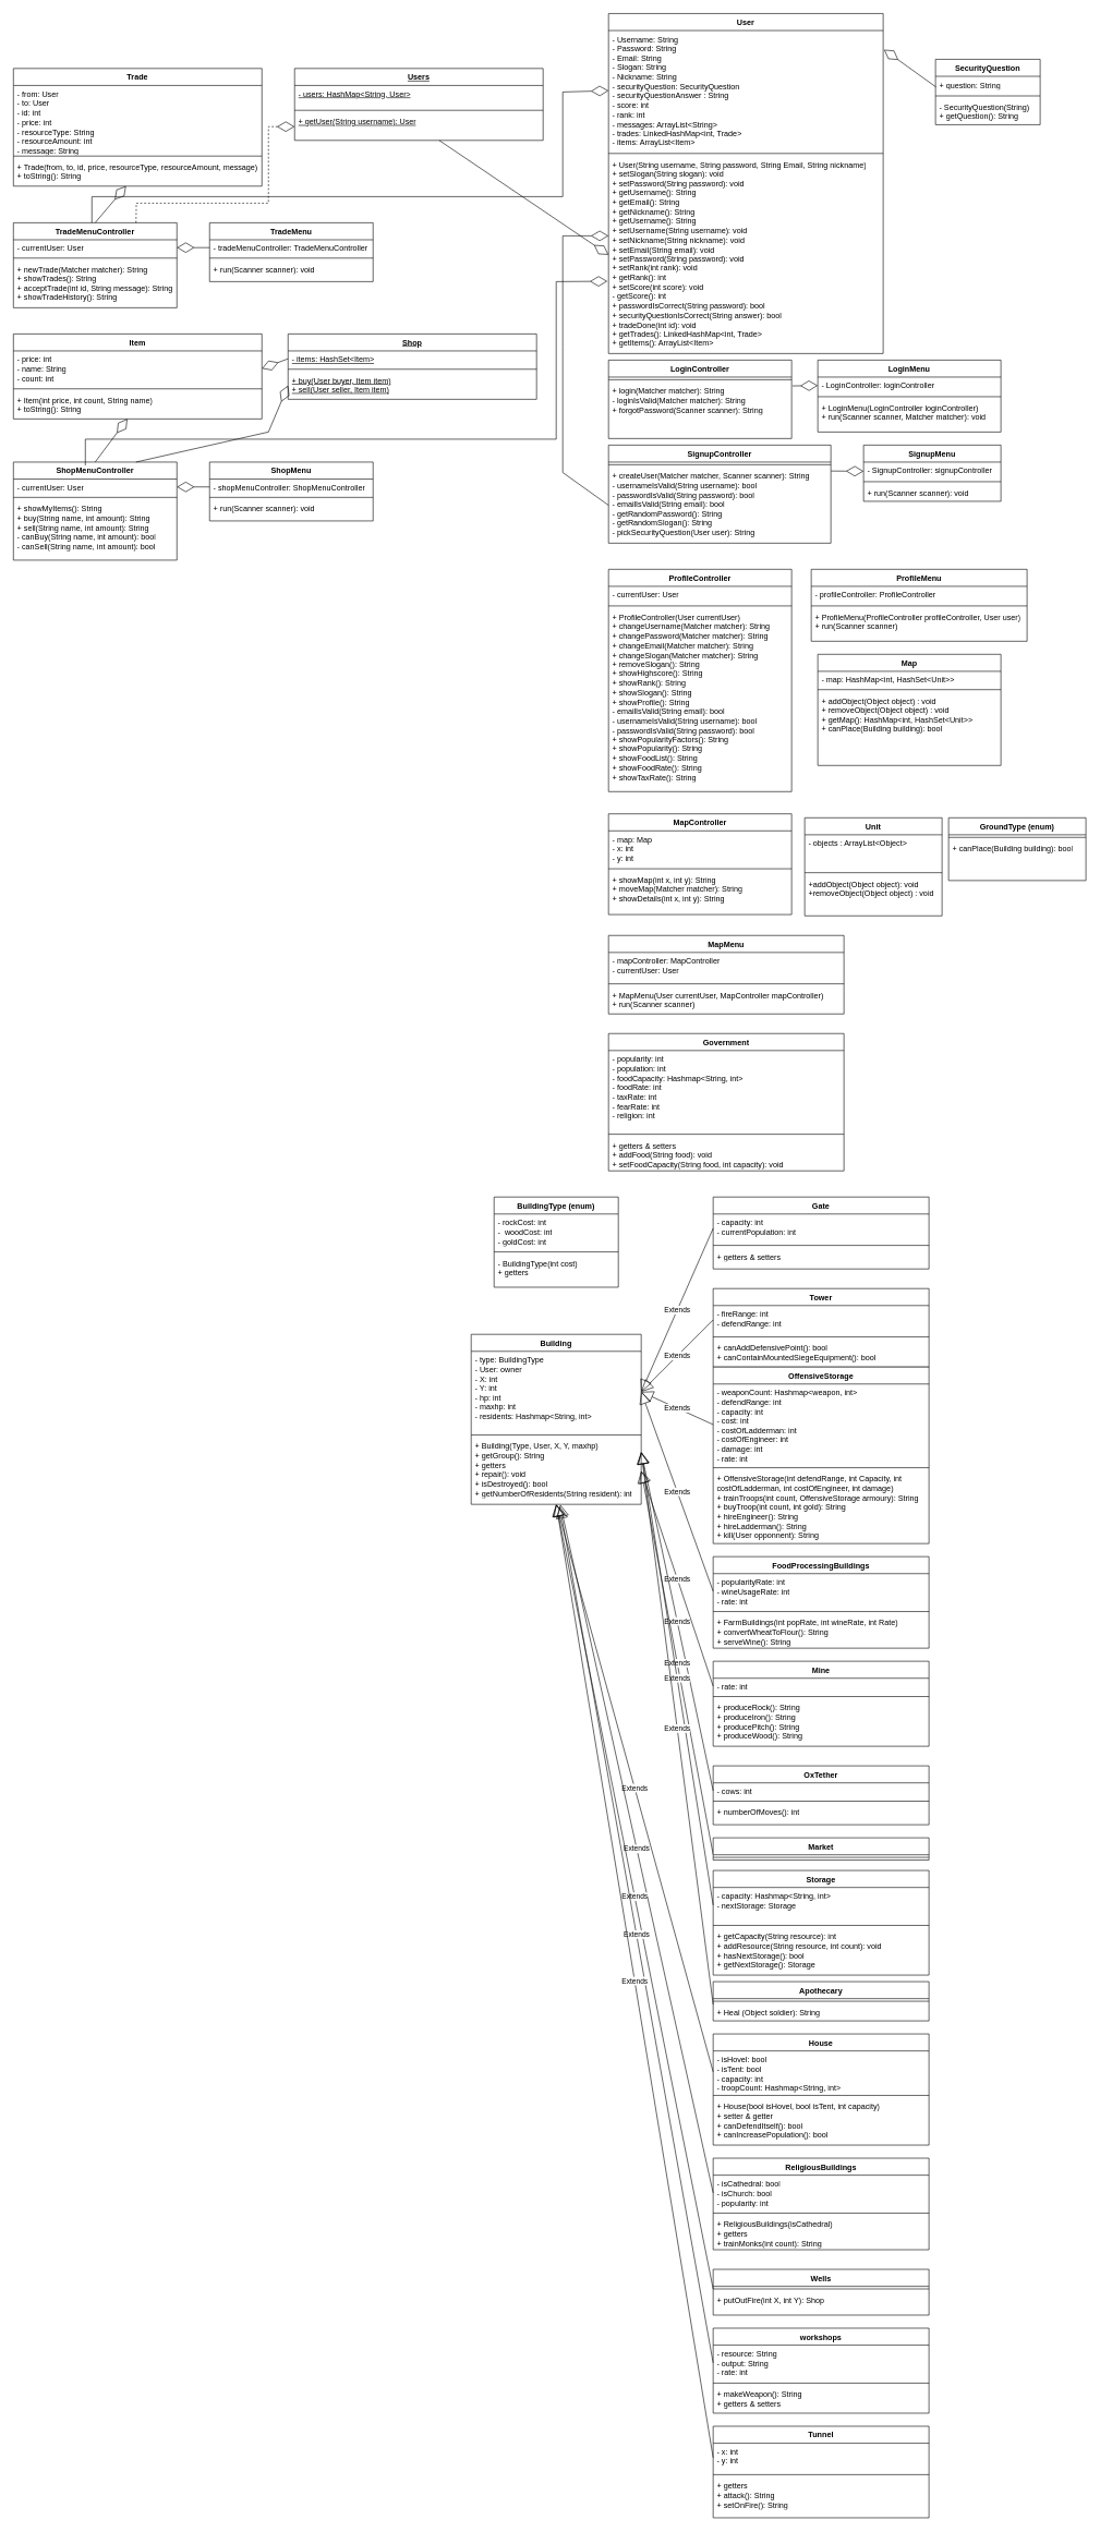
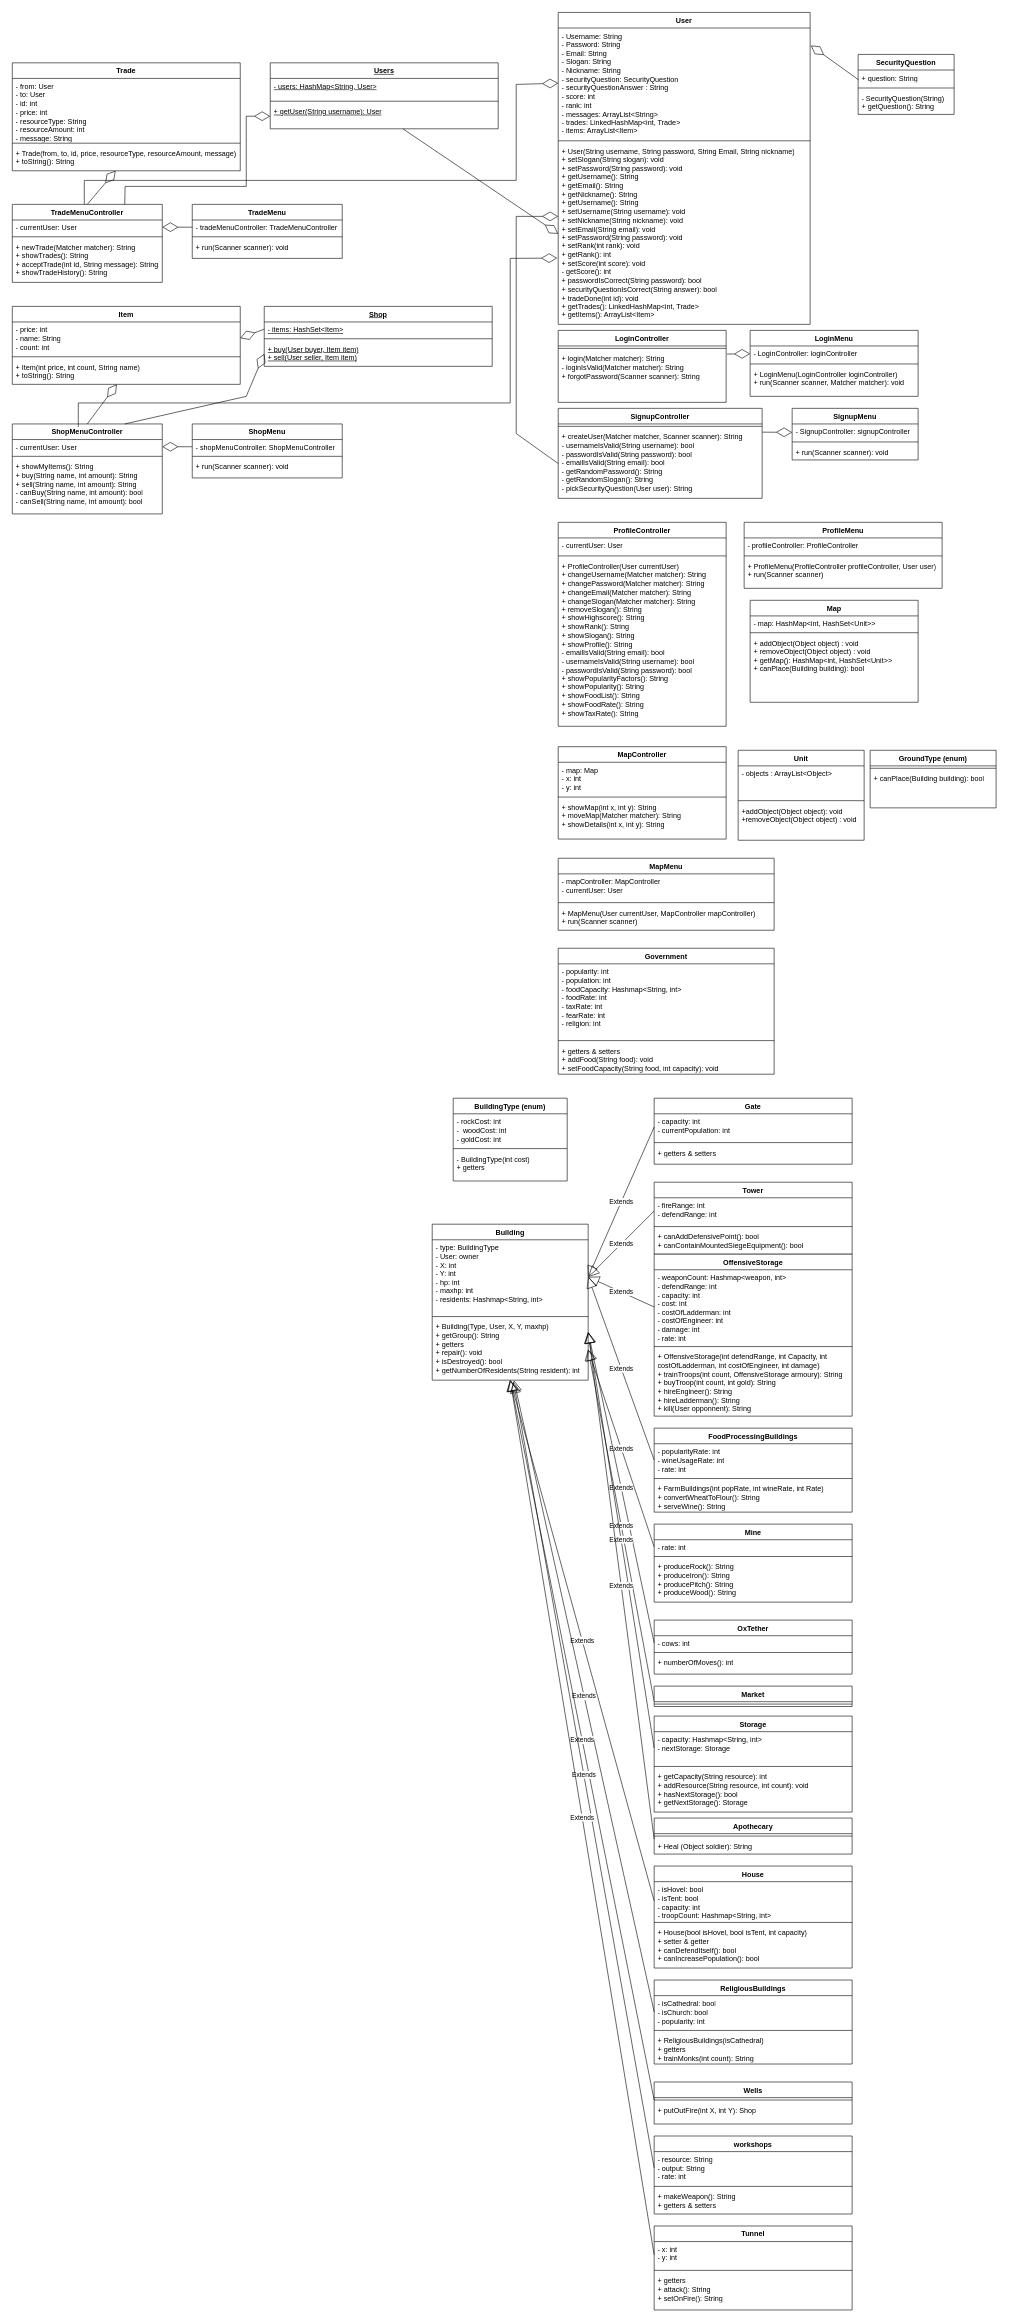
- <mxCell id="171" value="" style="endArrow=diamondThin;endFill=0;endSize=24;html=1;rounded=0;exitX=0.75;exitY=0;exitDx=0;exitDy=0;entryX=0;entryY=0.5;entryDx=0;entryDy=0;dashed=1;" edge="1" parent="1" source="137" target="170"><mxGeometry width="160" relative="1" as="geometry"><mxPoint x="218" y="307" as="sourcePoint" /><mxPoint x="430" y="190" as="targetPoint" /><Array as="points"><mxPoint x="208" y="310" /><mxPoint x="410" y="310" /><mxPoint x="410" y="193" /></Array></mxGeometry></mxCell>
+ <mxCell id="171" value="" style="endArrow=diamondThin;endFill=0;endSize=24;html=1;rounded=0;exitX=0.75;exitY=0;exitDx=0;exitDy=0;entryX=0;entryY=0.5;entryDx=0;entryDy=0;" edge="1" parent="1" source="137" target="170"><mxGeometry width="160" relative="1" as="geometry"><mxPoint x="218" y="307" as="sourcePoint" /><mxPoint x="430" y="190" as="targetPoint" /><Array as="points"><mxPoint x="208" y="310" /><mxPoint x="410" y="310" /><mxPoint x="410" y="193" /></Array></mxGeometry></mxCell>
